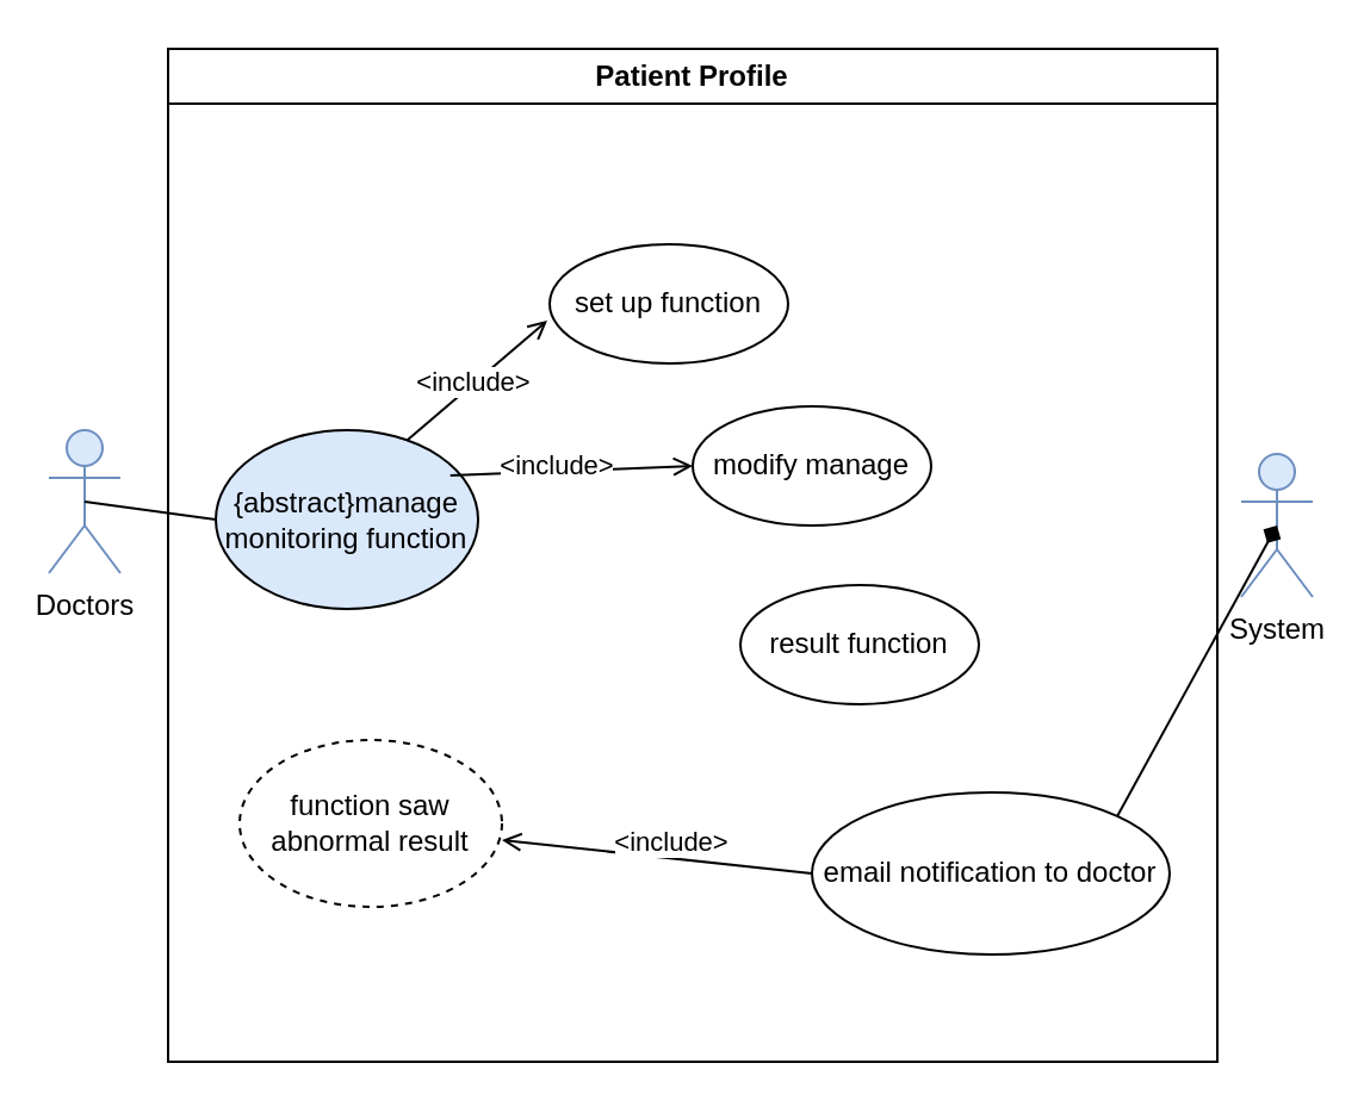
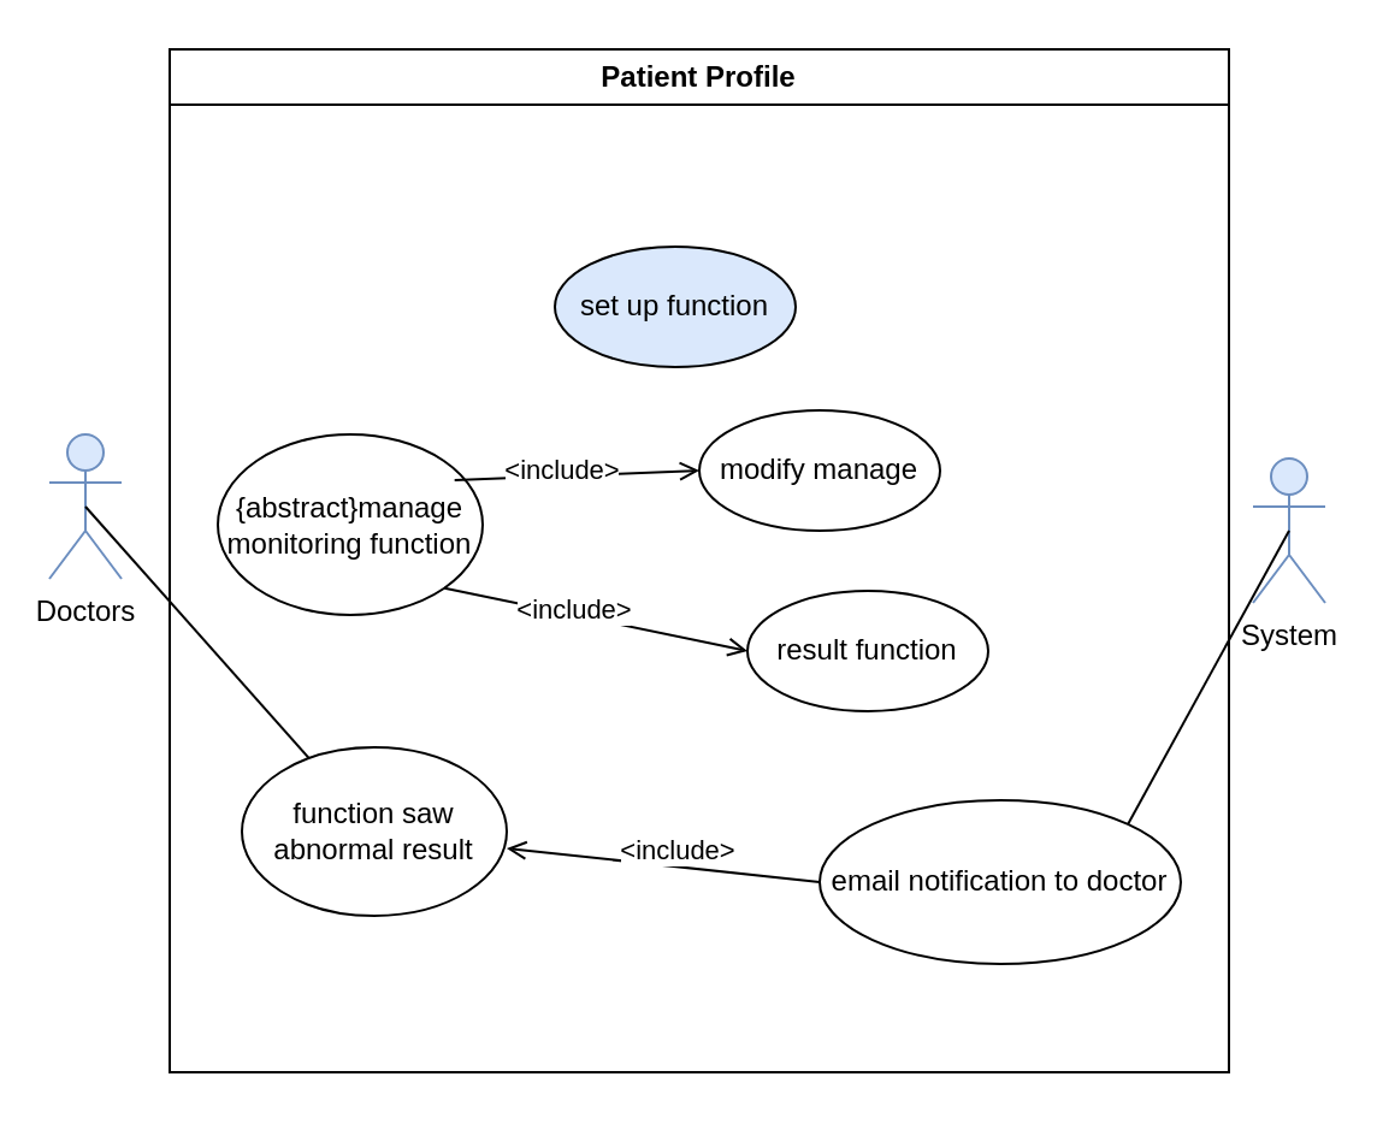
- <mxCell id="5" value="set up function" style="ellipse;whiteSpace=wrap;html=1;" parent="4" vertex="1"><mxGeometry x="160" y="82" width="100" height="50" as="geometry" /></mxCell>
+ <mxCell id="5" value="set up function" style="ellipse;whiteSpace=wrap;html=1;fillColor=#dae8fc;" parent="4" vertex="1"><mxGeometry x="160" y="82" width="100" height="50" as="geometry" /></mxCell>
- <mxCell id="6" value="" style="endArrow=open;html=1;rounded=0;exitX=0.7;exitY=0.094;exitDx=0;exitDy=0;entryX=-0.01;entryY=0.64;entryDx=0;entryDy=0;entryPerimeter=0;endFill=0;exitPerimeter=0;" parent="4" source="8" target="5" edge="1"><mxGeometry width="50" height="50" relative="1" as="geometry"><mxPoint x="123.92" y="163.27" as="sourcePoint" /><mxPoint x="298.75" y="293" as="targetPoint" /></mxGeometry></mxCell>
- <mxCell id="7" value="&amp;lt;include&amp;gt;" style="edgeLabel;html=1;align=center;verticalAlign=middle;resizable=0;points=[];" parent="6" vertex="1" connectable="0"><mxGeometry x="-0.126" y="-5" relative="1" as="geometry"><mxPoint y="-8" as="offset" /></mxGeometry></mxCell>
- <mxCell id="3" value="" style="endArrow=none;html=1;rounded=0;exitX=0.5;exitY=0.5;exitDx=0;exitDy=0;exitPerimeter=0;entryX=0;entryY=0.5;entryDx=0;entryDy=0;" parent="1" source="2" target="8" edge="1"><mxGeometry width="50" height="50" relative="1" as="geometry"><mxPoint x="390" y="222" as="sourcePoint" /><mxPoint x="90" y="220" as="targetPoint" /></mxGeometry></mxCell>
+ <mxCell id="3" value="" style="endArrow=none;html=1;rounded=0;exitX=0.5;exitY=0.5;exitDx=0;exitDy=0;exitPerimeter=0;" parent="1" source="2" target="18" edge="1"><mxGeometry width="50" height="50" relative="1" as="geometry"><mxPoint x="390" y="222" as="sourcePoint" /><mxPoint x="90" y="220" as="targetPoint" /></mxGeometry></mxCell>
- <mxCell id="8" value="{abstract}manage monitoring function" style="ellipse;whiteSpace=wrap;html=1;fillColor=#dae8fc;" parent="4" vertex="1"><mxGeometry x="20" y="160" width="110" height="75" as="geometry" /></mxCell>
+ <mxCell id="8" value="{abstract}manage monitoring function" style="ellipse;whiteSpace=wrap;html=1;" parent="4" vertex="1"><mxGeometry x="20" y="160" width="110" height="75" as="geometry" /></mxCell>
- <mxCell id="20" value="" style="endArrow=diamond;html=1;rounded=0;entryX=0.5;entryY=0.5;entryDx=0;entryDy=0;entryPerimeter=0;exitX=1;exitY=0;exitDx=0;exitDy=0;" parent="1" source="15" target="19" edge="1"><mxGeometry width="50" height="50" relative="1" as="geometry"><mxPoint x="390" y="292" as="sourcePoint" /><mxPoint x="440" y="242" as="targetPoint" /></mxGeometry></mxCell>
+ <mxCell id="20" value="" style="endArrow=none;html=1;rounded=0;entryX=0.5;entryY=0.5;entryDx=0;entryDy=0;entryPerimeter=0;exitX=1;exitY=0;exitDx=0;exitDy=0;" parent="1" source="15" target="19" edge="1"><mxGeometry width="50" height="50" relative="1" as="geometry"><mxPoint x="390" y="292" as="sourcePoint" /><mxPoint x="440" y="242" as="targetPoint" /></mxGeometry></mxCell>
+ <mxCell id="10" value="" style="endArrow=open;html=1;rounded=0;exitX=1;exitY=1;exitDx=0;exitDy=0;entryX=0;entryY=0.5;entryDx=0;entryDy=0;endFill=0;" parent="4" source="8" target="9" edge="1"><mxGeometry width="50" height="50" relative="1" as="geometry"><mxPoint x="123.92" y="212.73" as="sourcePoint" /><mxPoint x="267.75" y="355" as="targetPoint" /></mxGeometry></mxCell>
+ <mxCell id="11" value="&amp;lt;include&amp;gt;" style="edgeLabel;html=1;align=center;verticalAlign=middle;resizable=0;points=[];" parent="10" vertex="1" connectable="0"><mxGeometry x="-0.126" y="-5" relative="1" as="geometry"><mxPoint y="-8" as="offset" /></mxGeometry></mxCell>
- <mxCell id="18" value="function saw abnormal result" style="ellipse;whiteSpace=wrap;html=1;dashed=1;" vertex="1" parent="4"><mxGeometry x="30" y="290" width="110" height="70" as="geometry" /></mxCell>
+ <mxCell id="18" value="function saw abnormal result" style="ellipse;whiteSpace=wrap;html=1;" vertex="1" parent="4"><mxGeometry x="30" y="290" width="110" height="70" as="geometry" /></mxCell>
